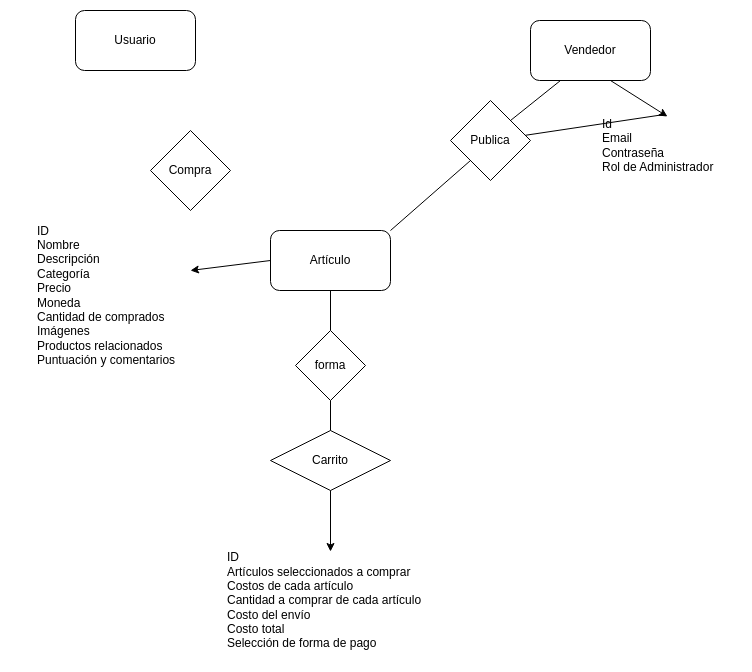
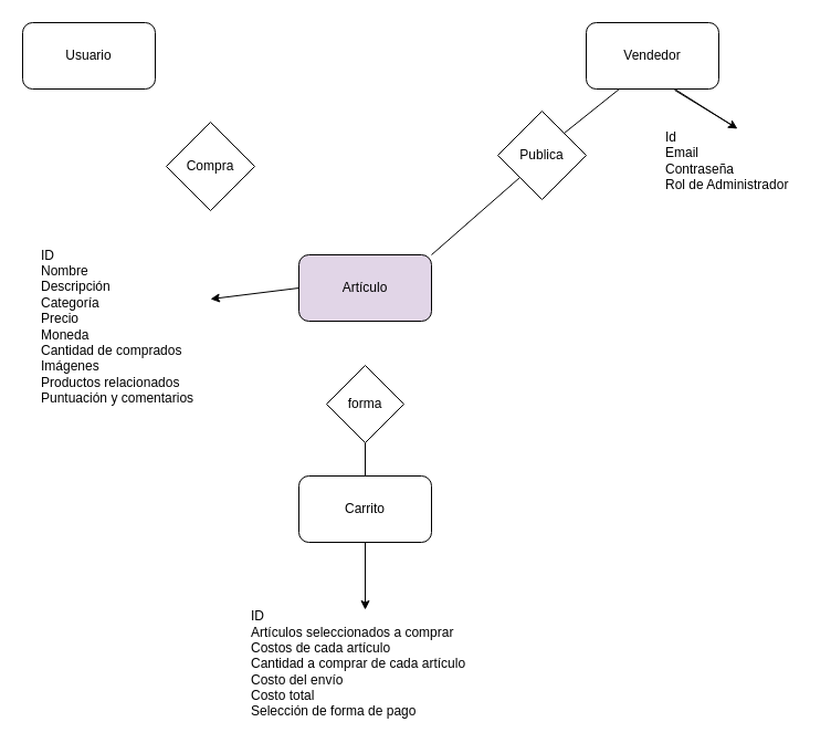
- <mxCell id="2" value="Usuario" style="rounded=1;whiteSpace=wrap;html=1;" vertex="1" parent="1"><mxGeometry x="75" y="10" width="120" height="60" as="geometry" /></mxCell>
+ <mxCell id="2" value="Usuario" style="rounded=1;whiteSpace=wrap;html=1;" vertex="1" parent="1"><mxGeometry x="20" y="20" width="120" height="60" as="geometry" /></mxCell>
- <mxCell id="17" value="" style="endArrow=none;html=1;exitX=0.492;exitY=-0.017;exitDx=0;exitDy=0;exitPerimeter=0;" edge="1" parent="1" source="16" target="7"><mxGeometry width="50" height="50" relative="1" as="geometry"><mxPoint x="570" y="150" as="sourcePoint" /><mxPoint x="620" y="100" as="targetPoint" /></mxGeometry></mxCell>
+ <mxCell id="17" value="" style="endArrow=none;html=1;entryX=0.667;entryY=1.017;entryDx=0;entryDy=0;entryPerimeter=0;exitX=0.492;exitY=-0.017;exitDx=0;exitDy=0;exitPerimeter=0;" edge="1" parent="1" source="16" target="4"><mxGeometry width="50" height="50" relative="1" as="geometry"><mxPoint x="570" y="150" as="sourcePoint" /><mxPoint x="620" y="100" as="targetPoint" /></mxGeometry></mxCell>
- <mxCell id="6" value="Compra" style="rhombus;whiteSpace=wrap;html=1;" vertex="1" parent="1"><mxGeometry x="150" y="130" width="80" height="80" as="geometry" /></mxCell>
+ <mxCell id="6" value="Compra" style="rhombus;whiteSpace=wrap;html=1;" vertex="1" parent="1"><mxGeometry x="150" y="110" width="80" height="80" as="geometry" /></mxCell>
- <mxCell id="3" value="Artículo" style="rounded=1;whiteSpace=wrap;html=1;" vertex="1" parent="1"><mxGeometry x="270" y="230" width="120" height="60" as="geometry" /></mxCell>
+ <mxCell id="3" value="Artículo" style="rounded=1;whiteSpace=wrap;html=1;fillColor=#e1d5e7;" vertex="1" parent="1"><mxGeometry x="270" y="230" width="120" height="60" as="geometry" /></mxCell>
- <mxCell id="13" value="" style="endArrow=none;html=1;entryX=0.5;entryY=1;entryDx=0;entryDy=0;exitX=0.5;exitY=0;exitDx=0;exitDy=0;" edge="1" parent="1" source="11" target="3"><mxGeometry width="50" height="50" relative="1" as="geometry"><mxPoint x="270" y="360" as="sourcePoint" /><mxPoint x="320" y="310" as="targetPoint" /></mxGeometry></mxCell>
- <mxCell id="5" value="Carrito" style="rhombus;whiteSpace=wrap;html=1;" vertex="1" parent="1"><mxGeometry x="270" y="430" width="120" height="60" as="geometry" /></mxCell>
+ <mxCell id="5" value="Carrito" style="rounded=1;whiteSpace=wrap;html=1;" vertex="1" parent="1"><mxGeometry x="270" y="430" width="120" height="60" as="geometry" /></mxCell>
